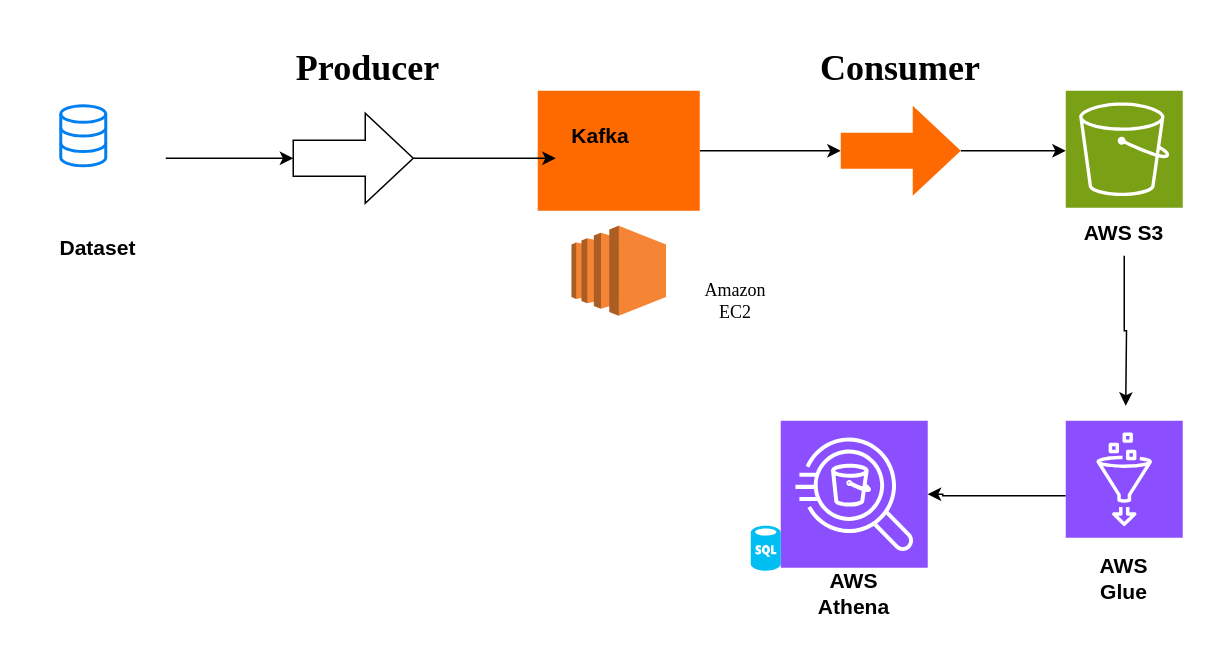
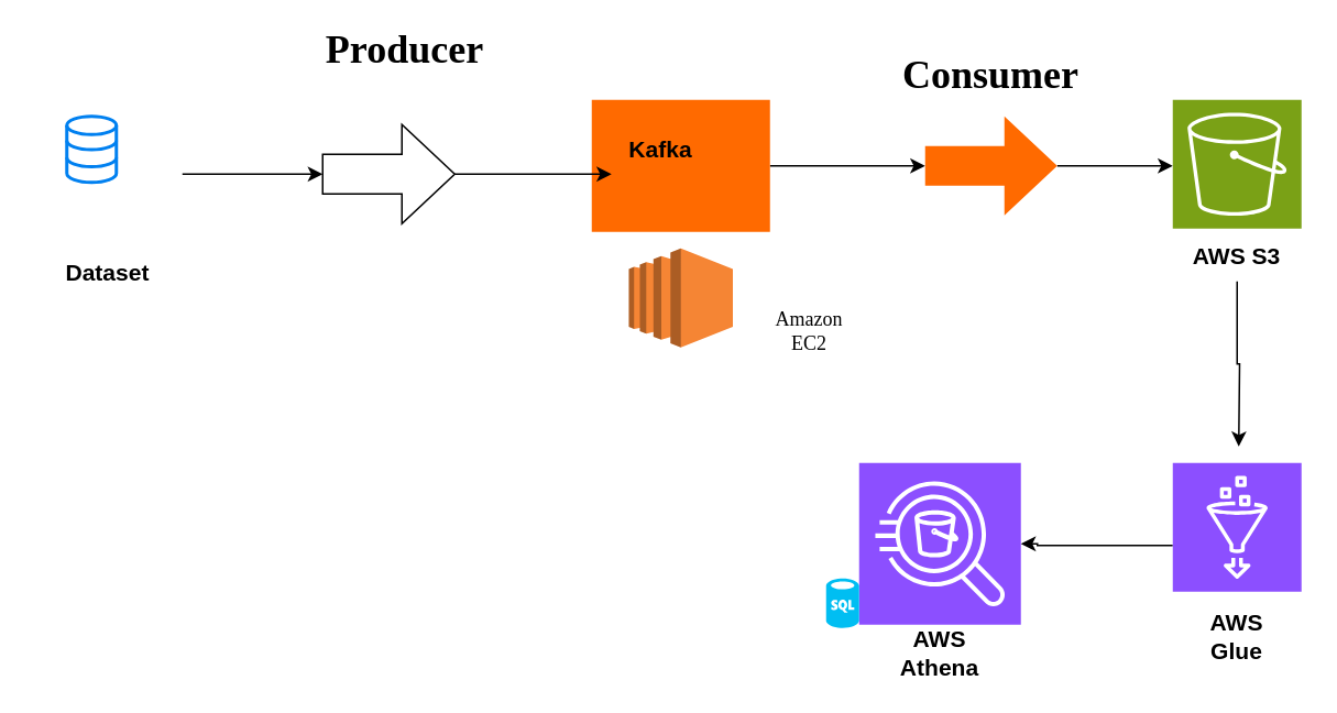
- <mxCell id="12" value="&lt;h1&gt;&lt;font face=&quot;Times New Roman&quot;&gt;Producer&lt;/font&gt;&lt;/h1&gt;" style="text;html=1;align=center;verticalAlign=middle;whiteSpace=wrap;rounded=0;" vertex="1" parent="1"><mxGeometry x="160" y="20" width="170" height="50" as="geometry" /></mxCell>
+ <mxCell id="12" value="&lt;h1&gt;&lt;font face=&quot;Times New Roman&quot;&gt;Producer&lt;/font&gt;&lt;/h1&gt;" style="text;html=1;align=center;verticalAlign=middle;whiteSpace=wrap;rounded=0;" vertex="1" parent="1"><mxGeometry x="160" y="5" width="170" height="50" as="geometry" /></mxCell>
